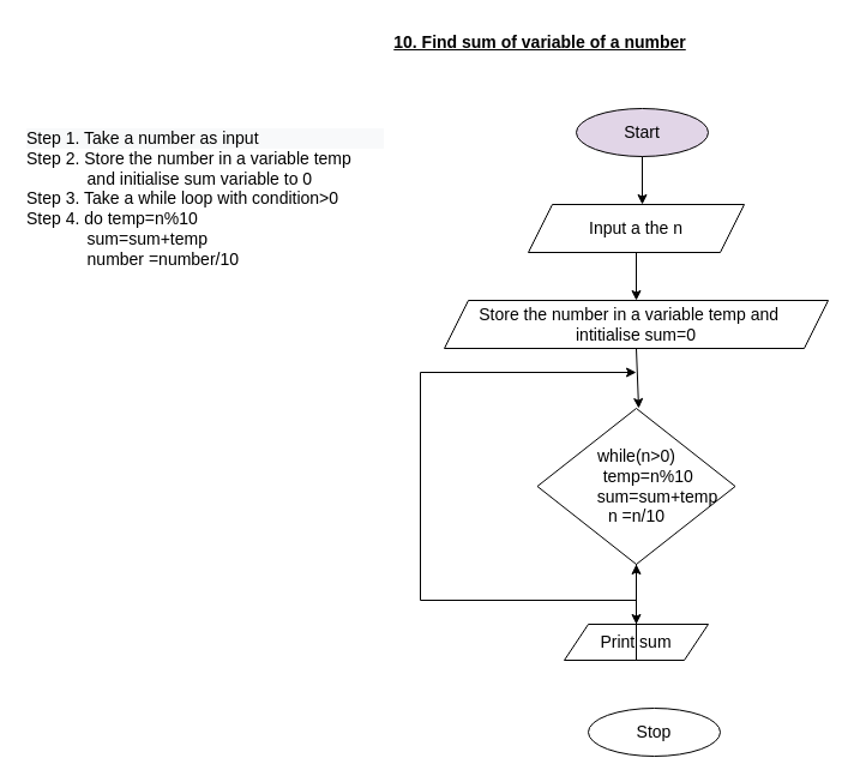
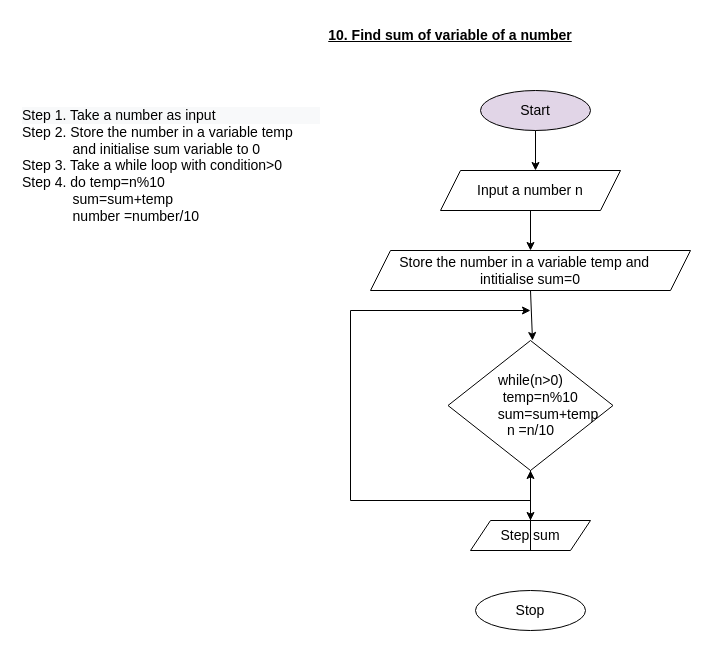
- <mxCell id="4" value="&lt;font style=&quot;font-size: 14px&quot;&gt;Input a the n&lt;/font&gt;" style="shape=parallelogram;perimeter=parallelogramPerimeter;whiteSpace=wrap;html=1;fixedSize=1;" parent="1" vertex="1"><mxGeometry x="440" y="170" width="180" height="40" as="geometry" /></mxCell>
+ <mxCell id="4" value="&lt;font style=&quot;font-size: 14px&quot;&gt;Input a number n&lt;/font&gt;" style="shape=parallelogram;perimeter=parallelogramPerimeter;whiteSpace=wrap;html=1;fixedSize=1;" parent="1" vertex="1"><mxGeometry x="440" y="170" width="180" height="40" as="geometry" /></mxCell>
- <mxCell id="11" value="&lt;font style=&quot;font-size: 14px&quot;&gt;Print sum&lt;/font&gt;" style="shape=parallelogram;perimeter=parallelogramPerimeter;whiteSpace=wrap;html=1;fixedSize=1;" parent="1" vertex="1"><mxGeometry x="470" y="520" width="120" height="30" as="geometry" /></mxCell>
+ <mxCell id="11" value="&lt;font style=&quot;font-size: 14px&quot;&gt;Step sum&lt;/font&gt;" style="shape=parallelogram;perimeter=parallelogramPerimeter;whiteSpace=wrap;html=1;fixedSize=1;" parent="1" vertex="1"><mxGeometry x="470" y="520" width="120" height="30" as="geometry" /></mxCell>
- <mxCell id="8" value="&lt;font style=&quot;font-size: 14px&quot;&gt;Stop&lt;/font&gt;" style="ellipse;whiteSpace=wrap;html=1;" parent="1" vertex="1"><mxGeometry x="490" y="590" width="110" height="40" as="geometry" /></mxCell>
+ <mxCell id="8" value="&lt;font style=&quot;font-size: 14px&quot;&gt;Stop&lt;/font&gt;" style="ellipse;whiteSpace=wrap;html=1;" parent="1" vertex="1"><mxGeometry x="475" y="590" width="110" height="40" as="geometry" /></mxCell>
